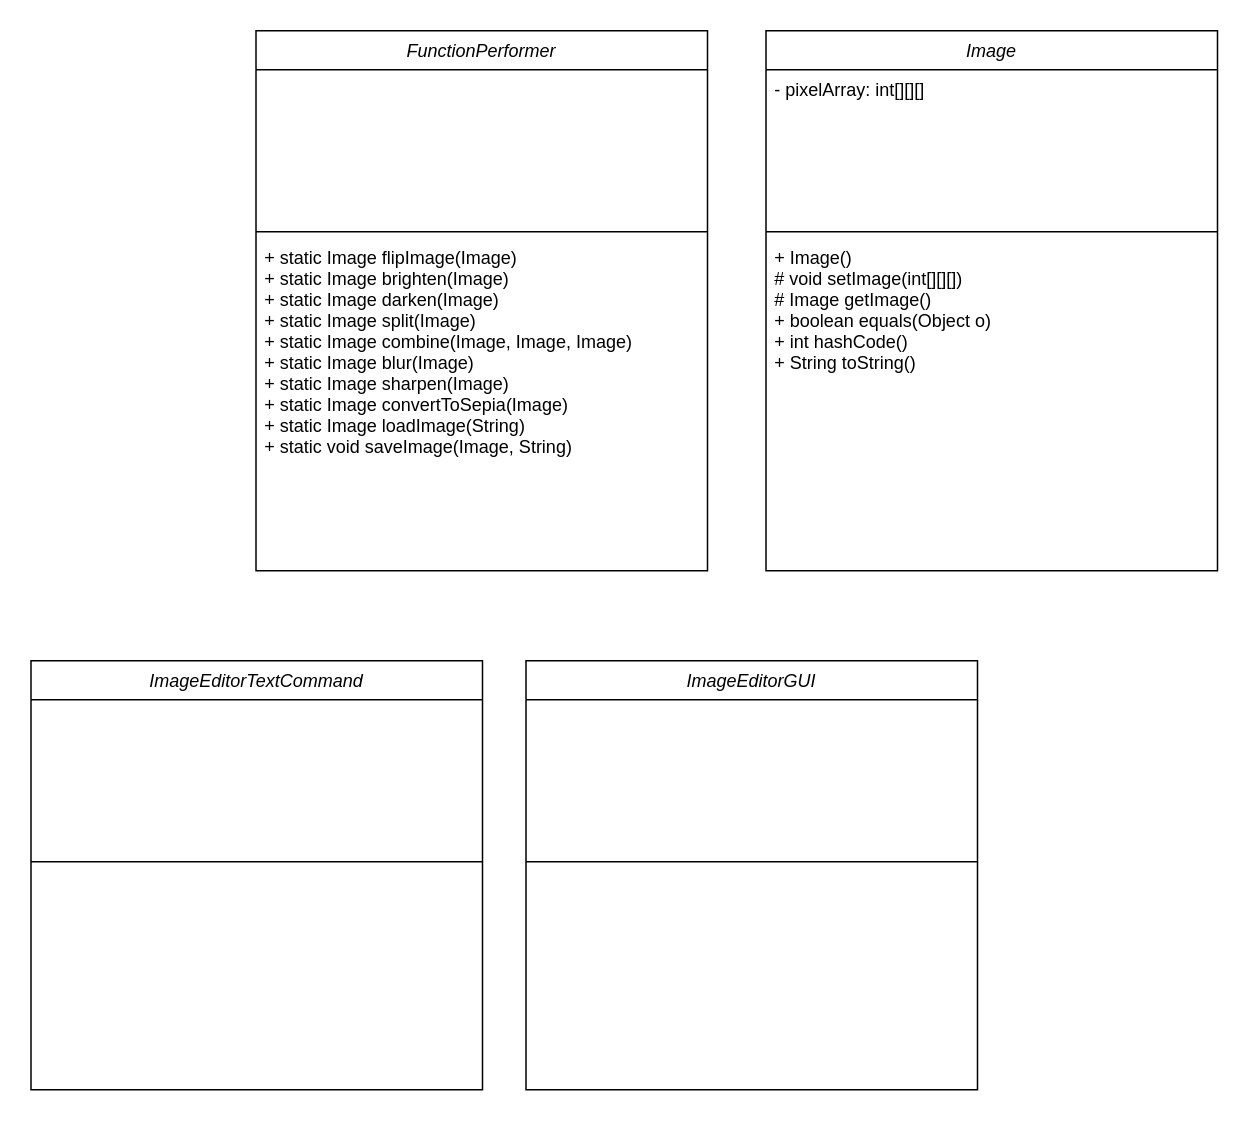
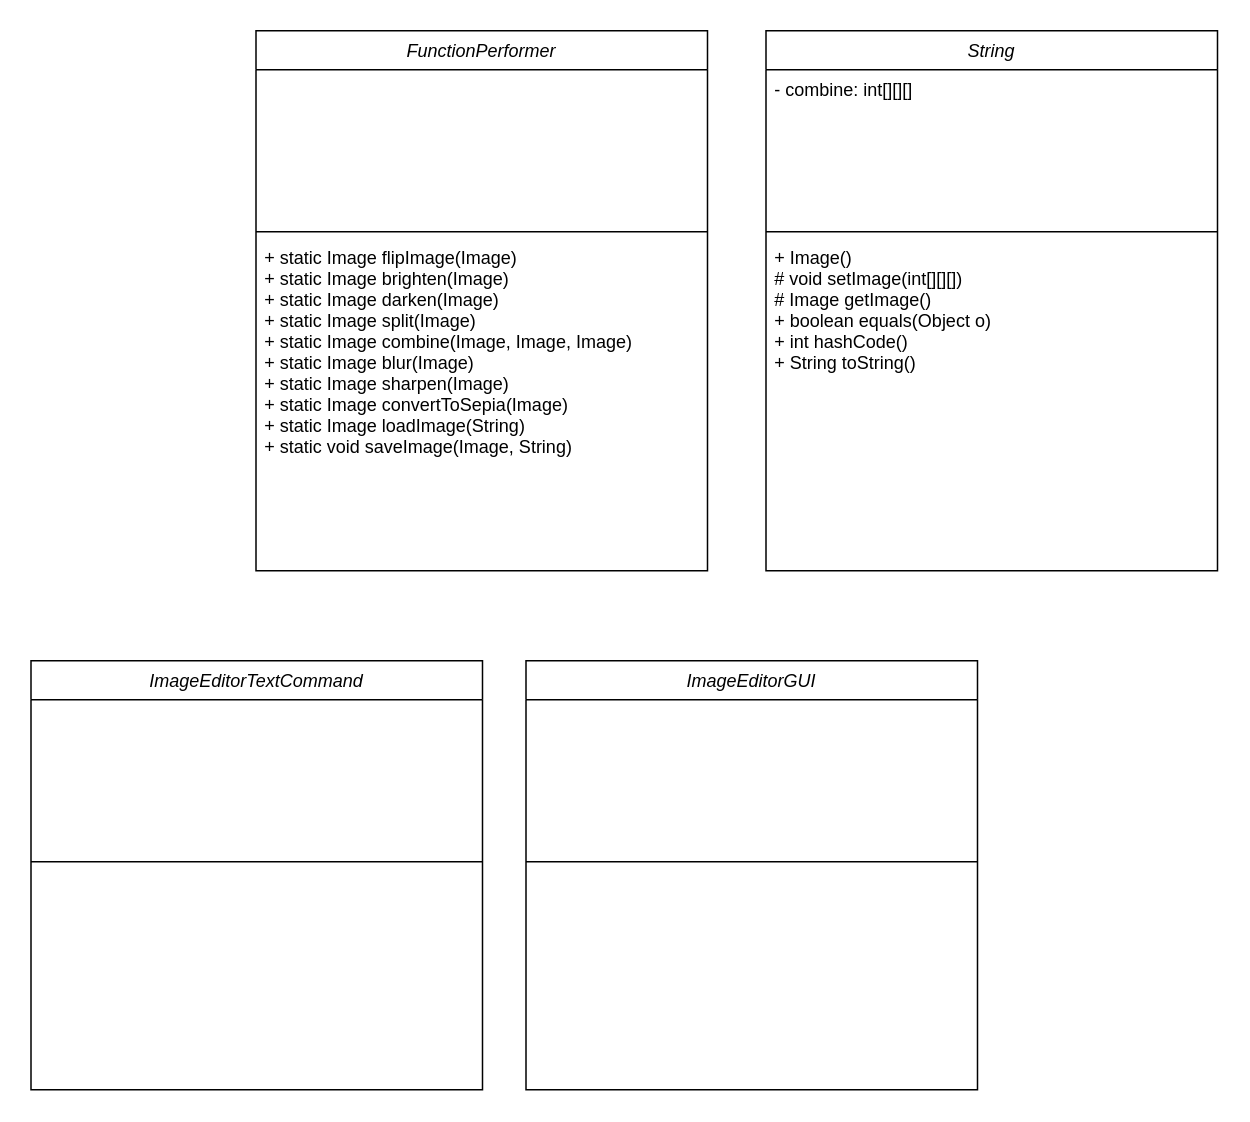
- <mxCell id="14" value="Image" style="swimlane;fontStyle=2;align=center;verticalAlign=top;childLayout=stackLayout;horizontal=1;startSize=26;horizontalStack=0;resizeParent=1;resizeLast=0;collapsible=1;marginBottom=0;rounded=0;shadow=0;strokeWidth=1;" vertex="1" parent="1"><mxGeometry x="510" y="20" width="301" height="360" as="geometry"><mxRectangle x="230" y="140" width="160" height="26" as="alternateBounds" /></mxGeometry></mxCell>
+ <mxCell id="14" value="String" style="swimlane;fontStyle=2;align=center;verticalAlign=top;childLayout=stackLayout;horizontal=1;startSize=26;horizontalStack=0;resizeParent=1;resizeLast=0;collapsible=1;marginBottom=0;rounded=0;shadow=0;strokeWidth=1;" vertex="1" parent="1"><mxGeometry x="510" y="20" width="301" height="360" as="geometry"><mxRectangle x="230" y="140" width="160" height="26" as="alternateBounds" /></mxGeometry></mxCell>
- <mxCell id="15" value="- pixelArray: int[][][]&#10;&#10;&#10;&#10;" style="text;align=left;verticalAlign=top;spacingLeft=4;spacingRight=4;overflow=hidden;rotatable=0;points=[[0,0.5],[1,0.5]];portConstraint=eastwest;" vertex="1" parent="14"><mxGeometry y="26" width="301" height="104" as="geometry" /></mxCell>
+ <mxCell id="15" value="- combine: int[][][]&#10;&#10;&#10;&#10;" style="text;align=left;verticalAlign=top;spacingLeft=4;spacingRight=4;overflow=hidden;rotatable=0;points=[[0,0.5],[1,0.5]];portConstraint=eastwest;" vertex="1" parent="14"><mxGeometry y="26" width="301" height="104" as="geometry" /></mxCell>
